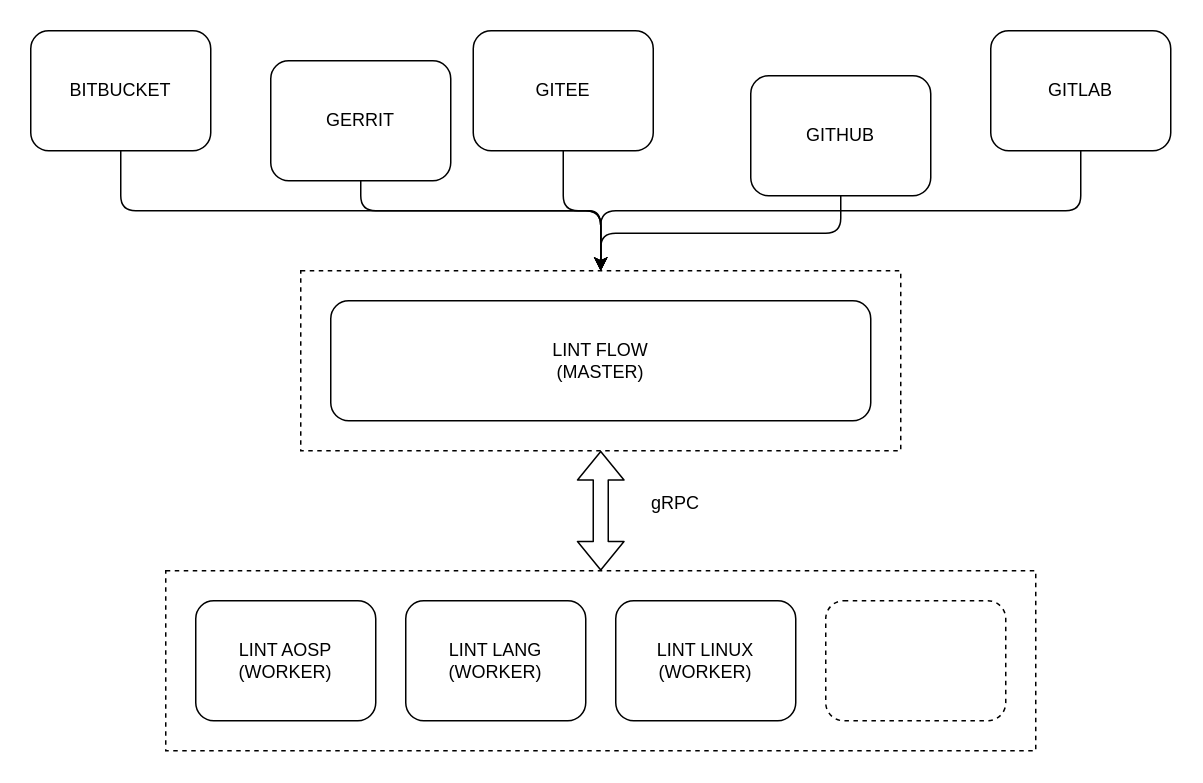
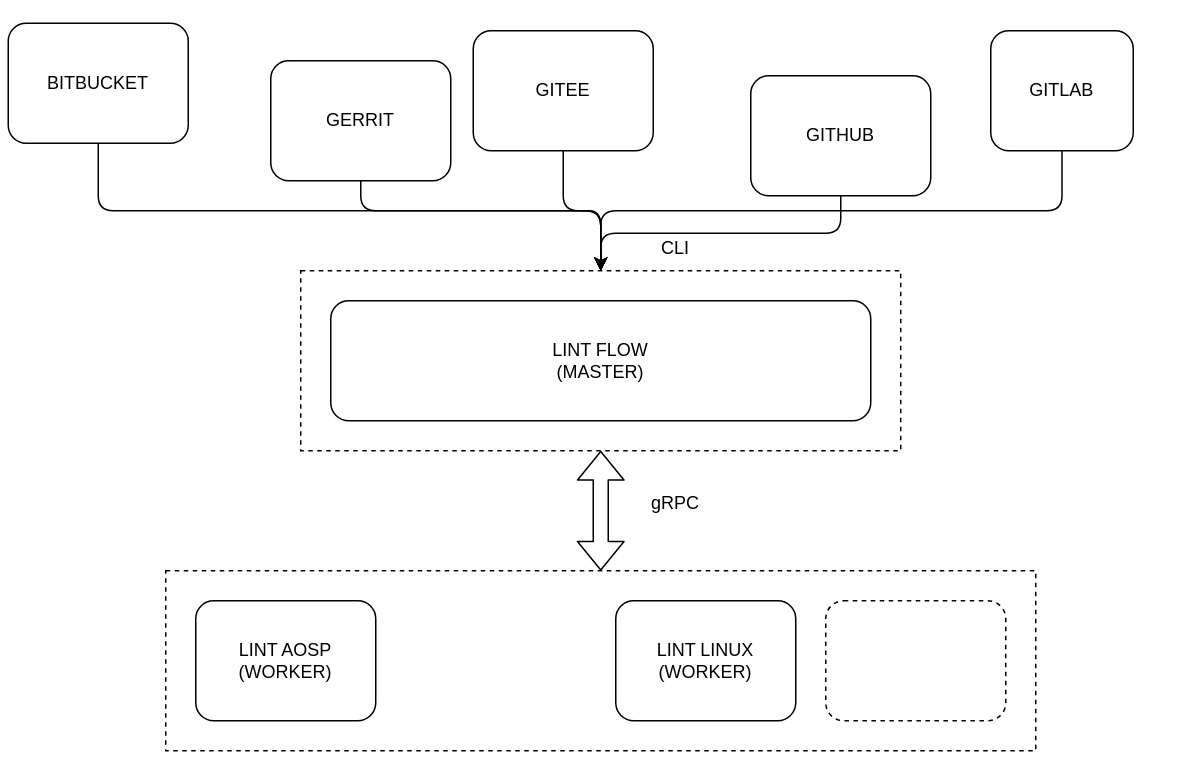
- <mxCell id="4" value="&lt;span&gt;BITBUCKET&lt;/span&gt;" style="rounded=1;whiteSpace=wrap;html=1;" parent="1" vertex="1"><mxGeometry x="20" y="20" width="120" height="80" as="geometry" /></mxCell>
+ <mxCell id="4" value="&lt;span&gt;BITBUCKET&lt;/span&gt;" style="rounded=1;whiteSpace=wrap;html=1;" parent="1" vertex="1"><mxGeometry x="5" y="15" width="120" height="80" as="geometry" /></mxCell>
- <mxCell id="20" value="&lt;span&gt;GITLAB&lt;/span&gt;" style="rounded=1;whiteSpace=wrap;html=1;" parent="1" vertex="1"><mxGeometry x="660" y="20" width="120" height="80" as="geometry" /></mxCell>
+ <mxCell id="20" value="&lt;span&gt;GITLAB&lt;/span&gt;" style="rounded=1;whiteSpace=wrap;html=1;" parent="1" vertex="1"><mxGeometry x="660" y="20" width="95" height="80" as="geometry" /></mxCell>
+ <mxCell id="17" value="CLI" style="text;html=1;strokeColor=none;fillColor=none;align=center;verticalAlign=middle;whiteSpace=wrap;rounded=0;" parent="1" vertex="1"><mxGeometry x="410" y="150" width="80" height="30" as="geometry" /></mxCell>
- <mxCell id="13" value="LINT LANG&lt;br&gt;(WORKER)" style="rounded=1;whiteSpace=wrap;html=1;" parent="1" vertex="1"><mxGeometry x="270" y="400" width="120" height="80" as="geometry" /></mxCell>
